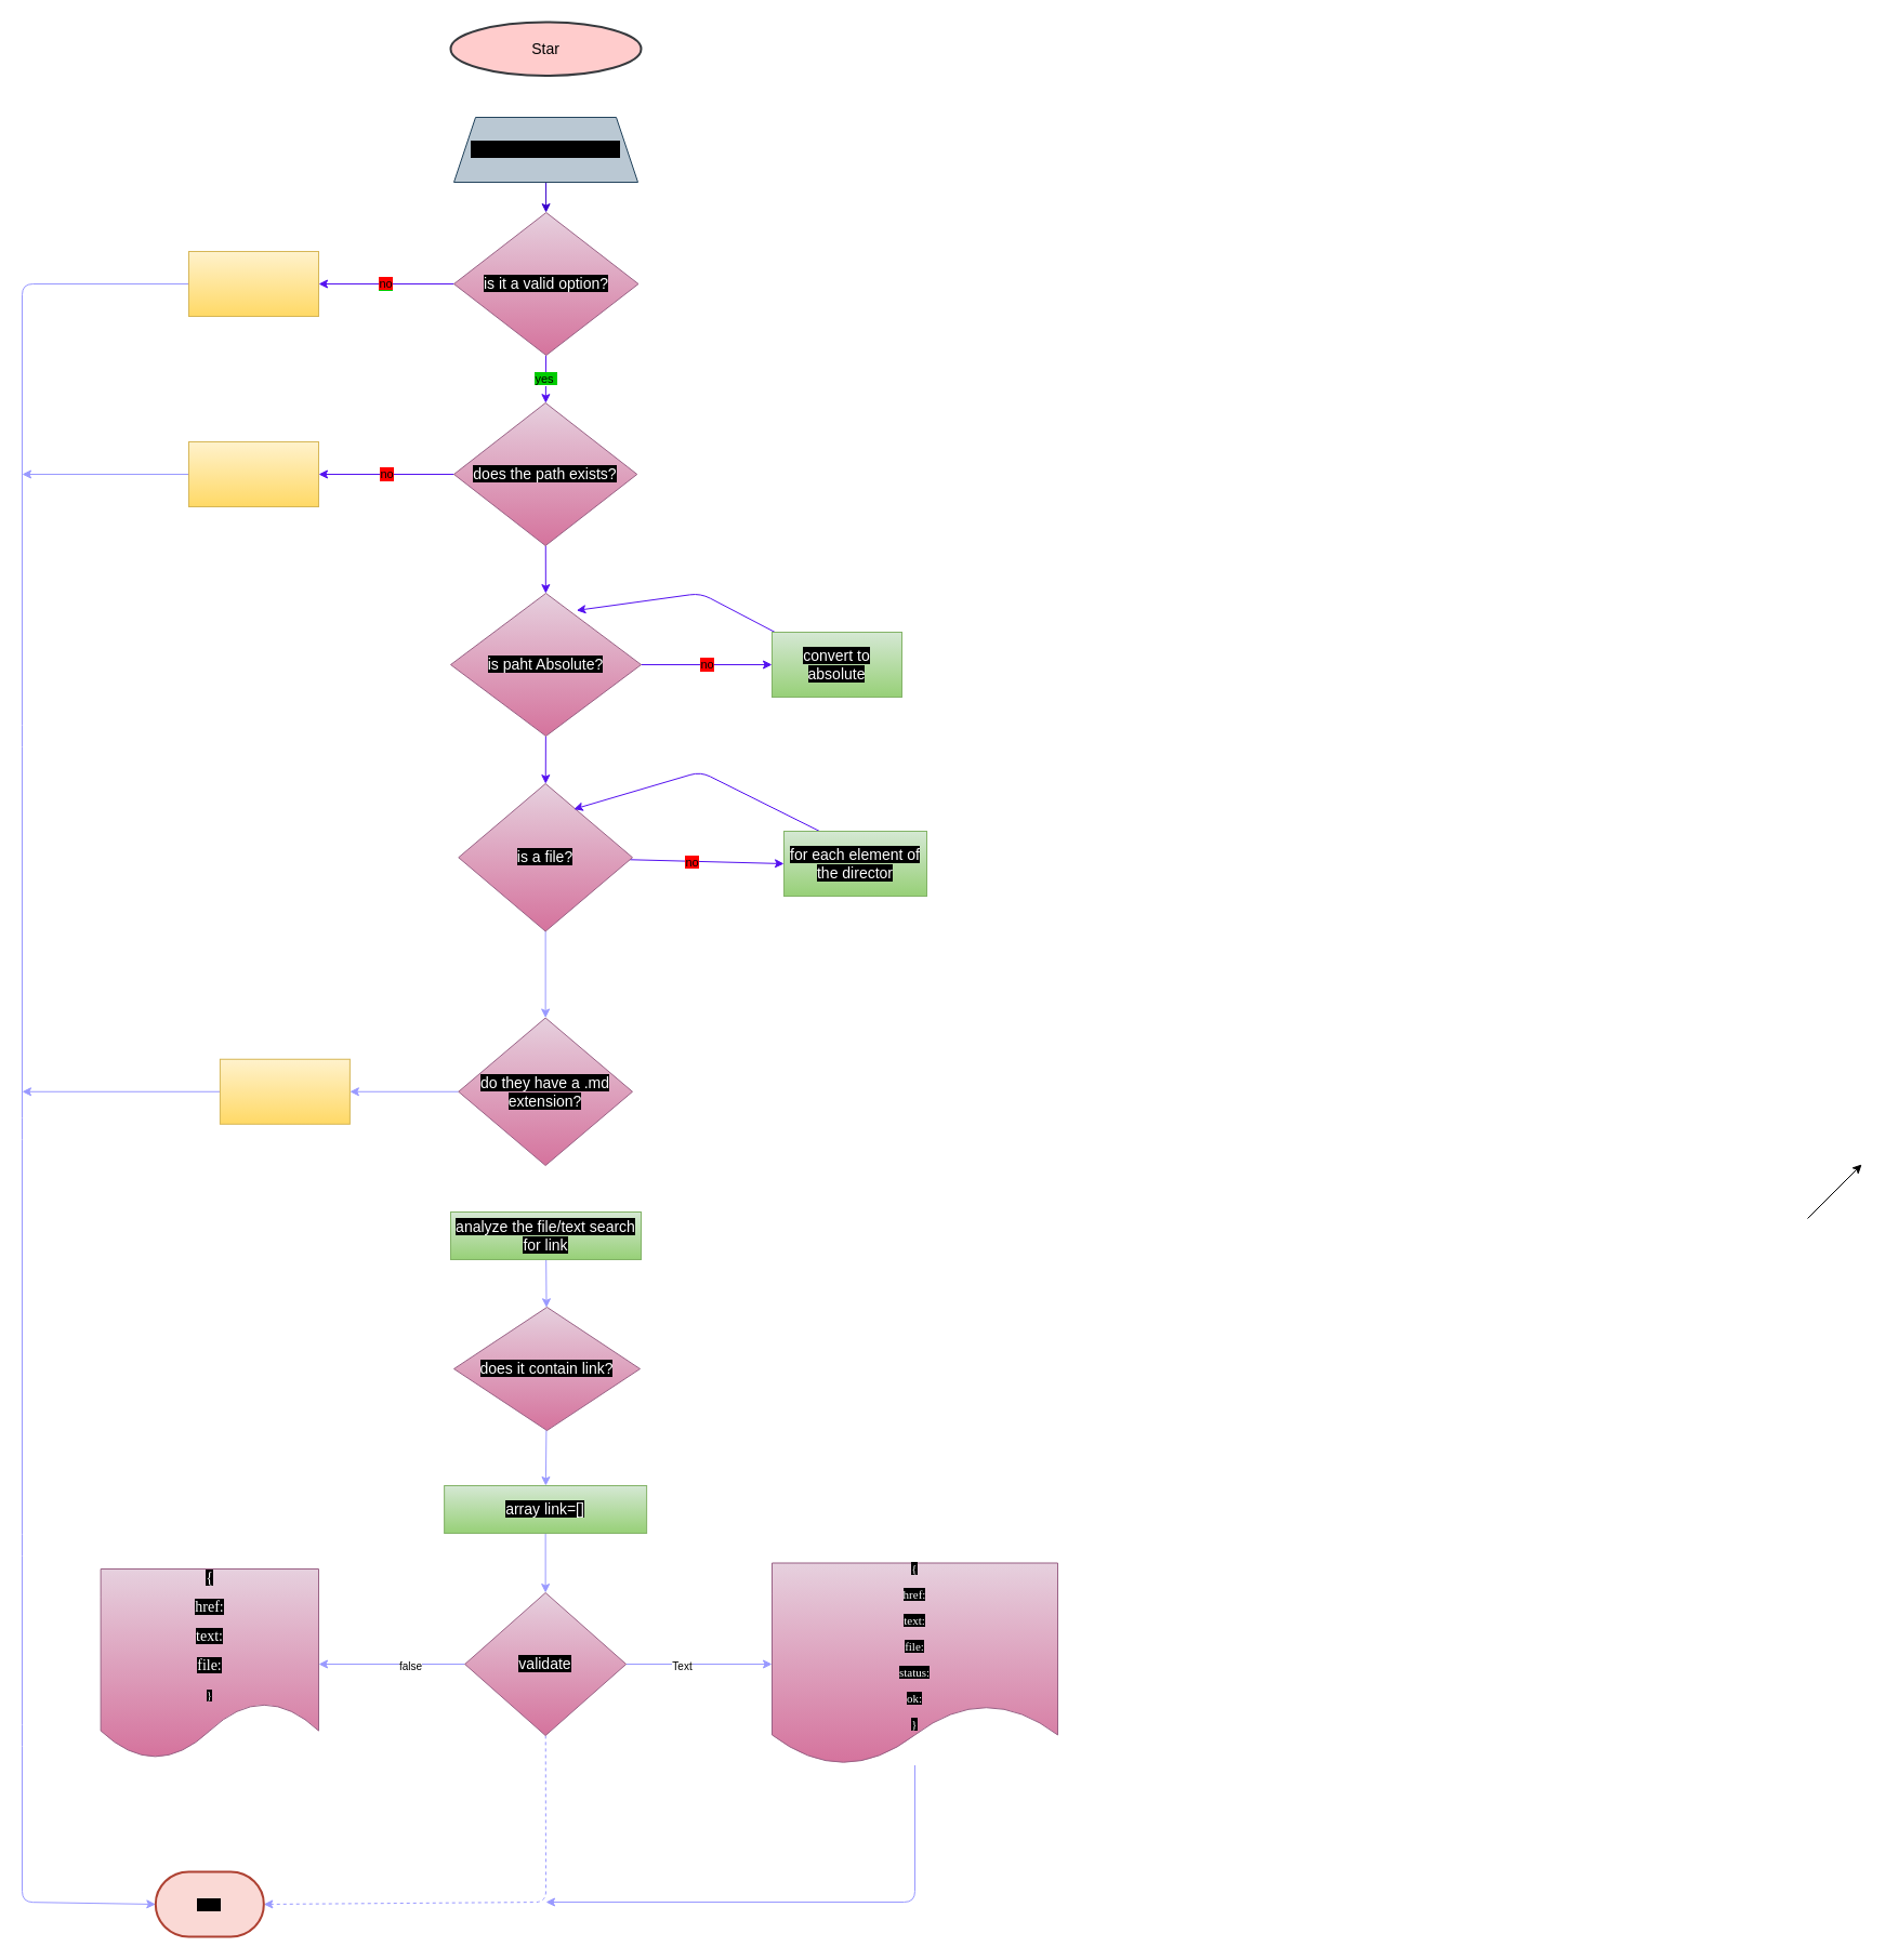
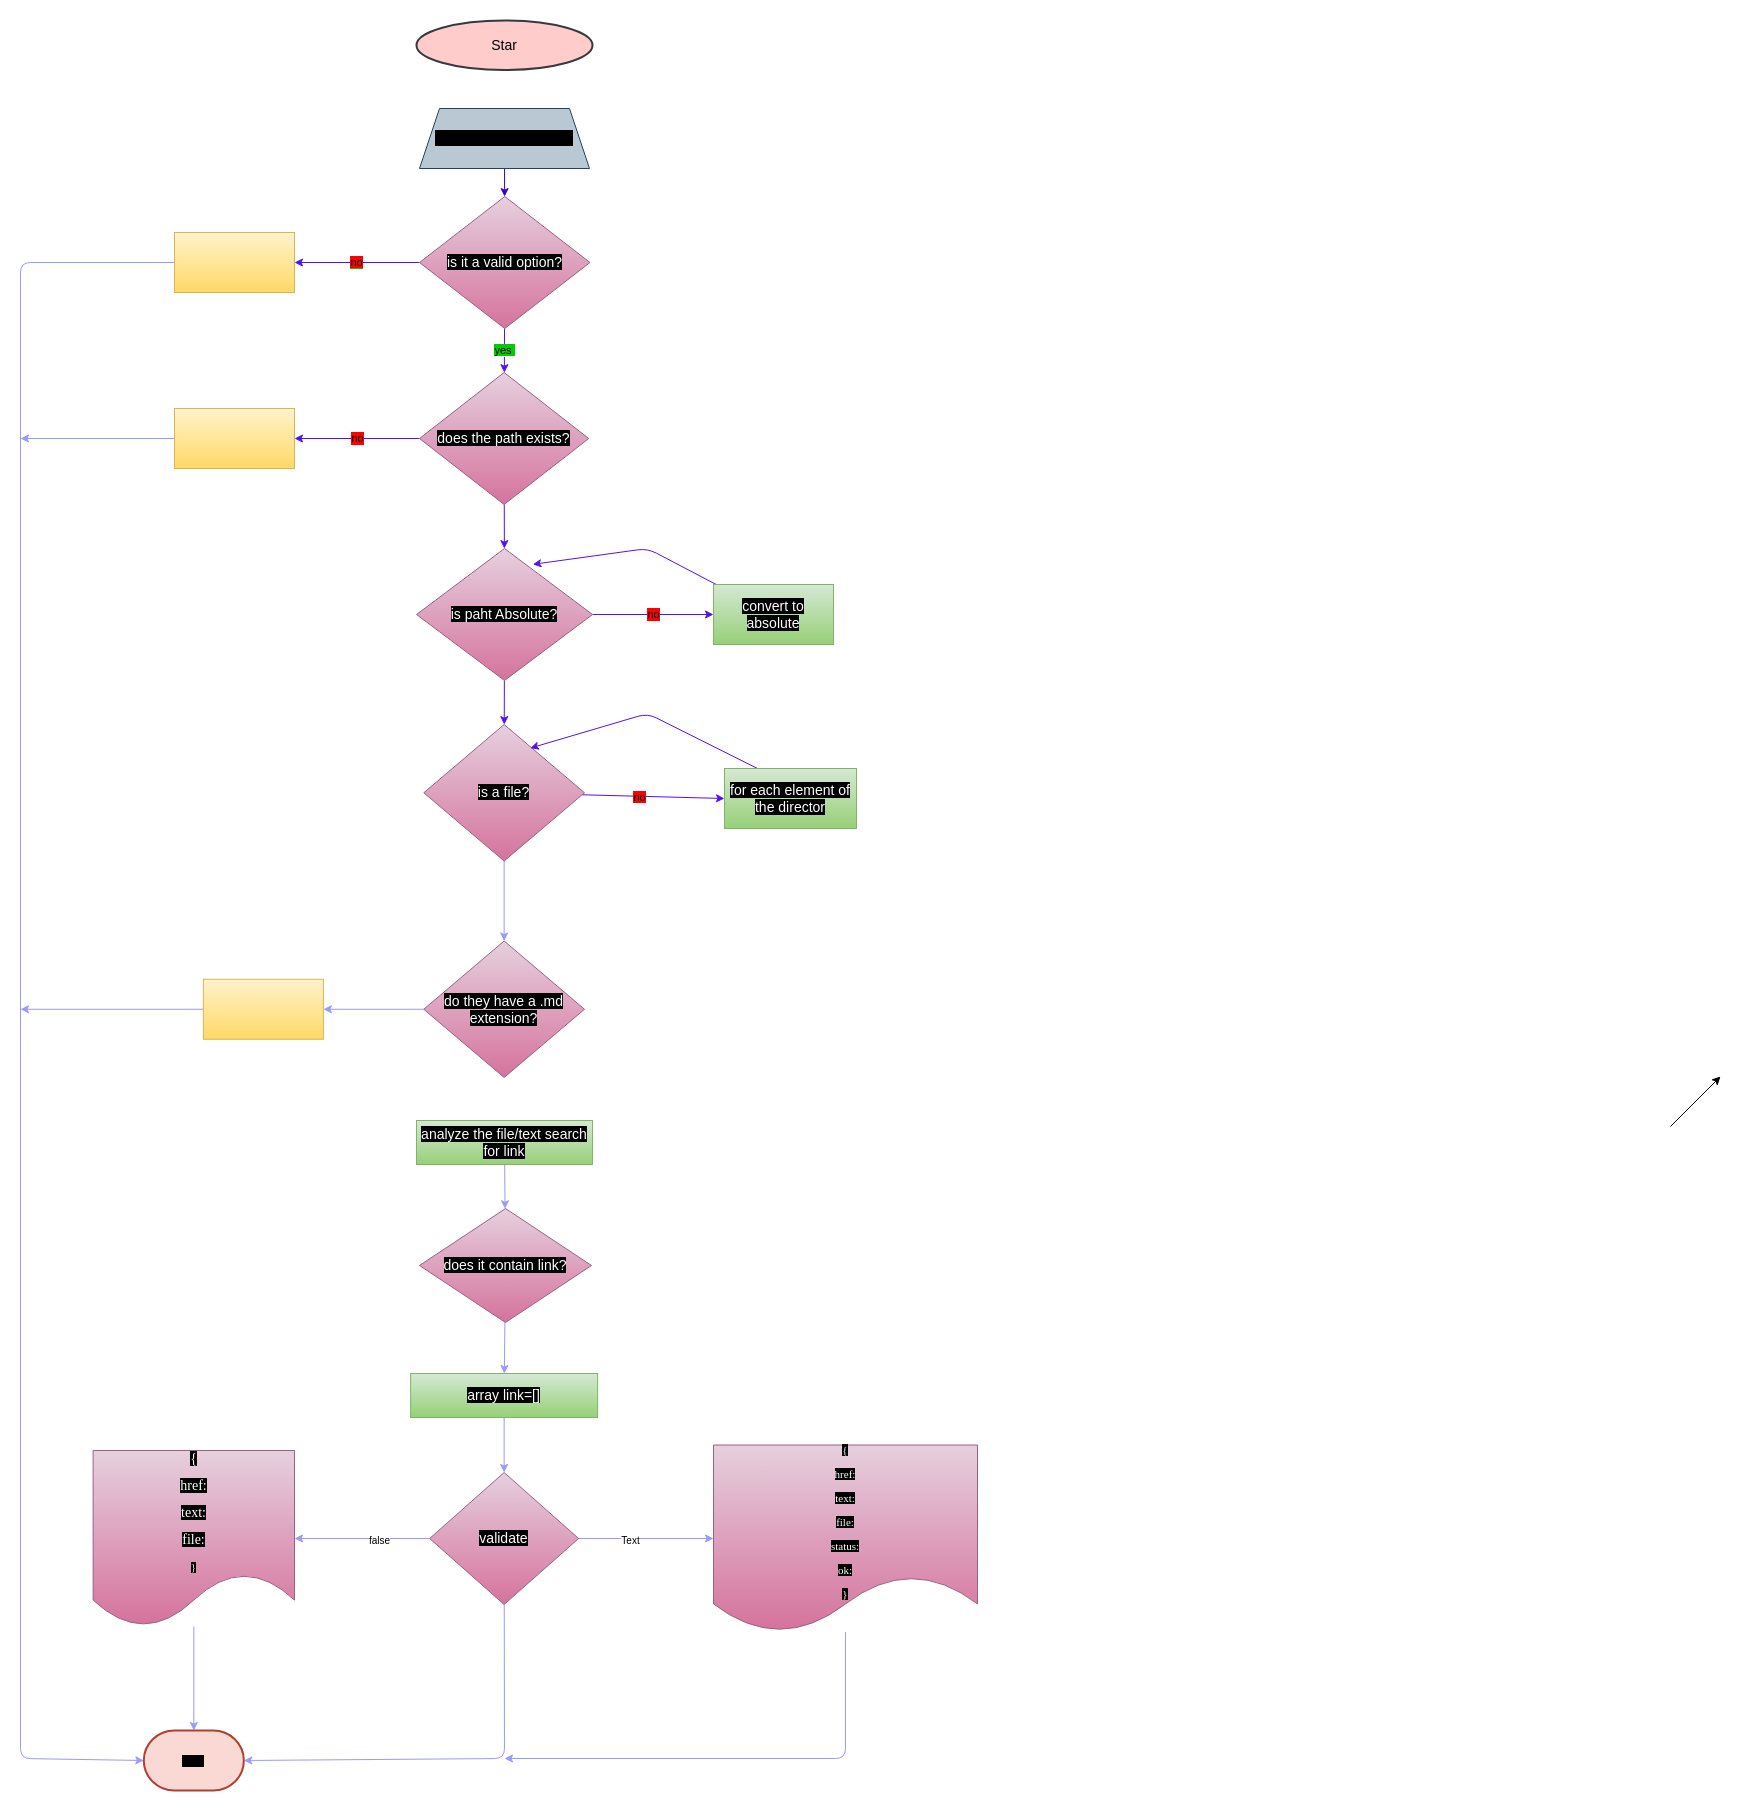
+ <mxCell id="46" value="" style="edgeStyle=none;html=1;strokeColor=#9999FF;fontSize=10;" parent="1" source="47" target="48" edge="1"><mxGeometry relative="1" as="geometry" /></mxCell>
- <mxCell id="42" style="edgeStyle=none;html=1;entryX=1;entryY=0.5;entryDx=0;entryDy=0;entryPerimeter=0;strokeColor=#9999FF;fontSize=10;dashed=1;" parent="1" source="43" target="48" edge="1"><mxGeometry relative="1" as="geometry"><Array as="points"><mxPoint x="504" y="1758" /></Array></mxGeometry></mxCell>
+ <mxCell id="42" style="edgeStyle=none;html=1;entryX=1;entryY=0.5;entryDx=0;entryDy=0;entryPerimeter=0;strokeColor=#9999FF;fontSize=10;" parent="1" source="43" target="48" edge="1"><mxGeometry relative="1" as="geometry"><Array as="points"><mxPoint x="504" y="1758" /></Array></mxGeometry></mxCell>
